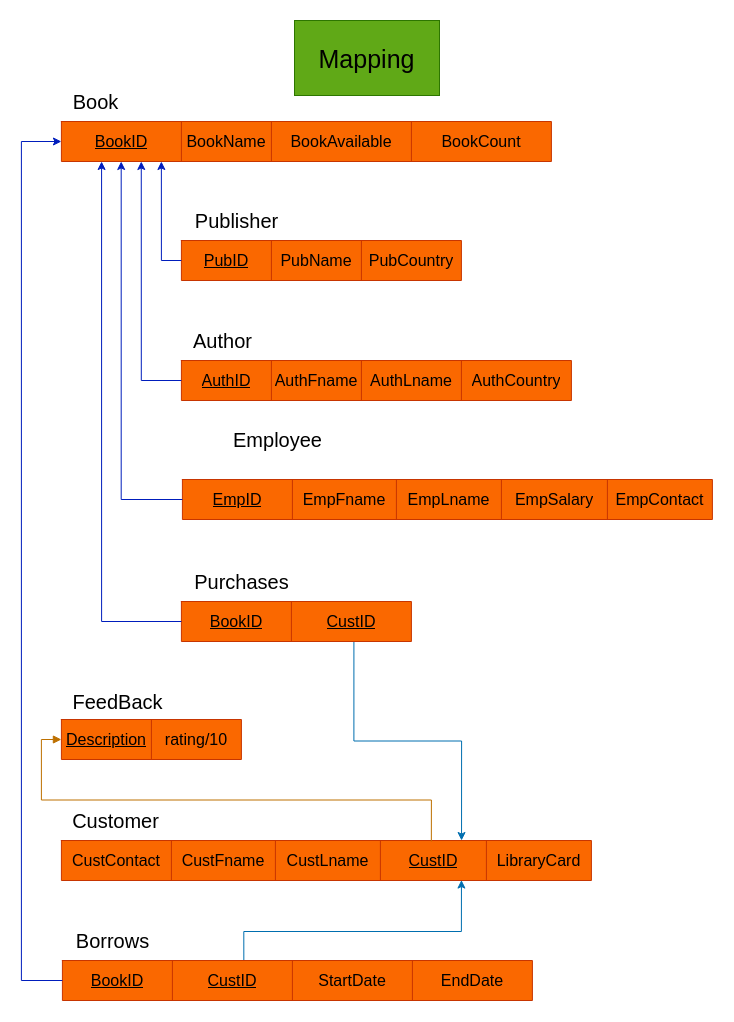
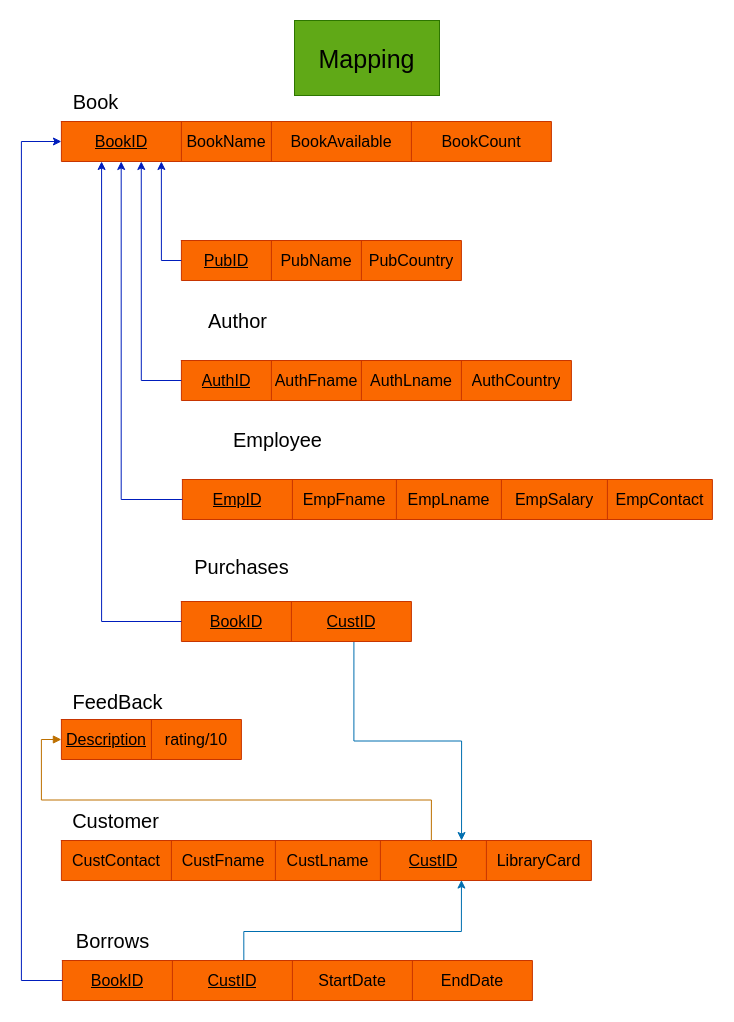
- <mxCell id="49" value="&lt;font style=&quot;font-size: 20px;&quot;&gt;Publisher&lt;/font&gt;" style="text;html=1;align=center;verticalAlign=middle;resizable=0;points=[];autosize=1;strokeColor=none;fillColor=none;" parent="1" vertex="1"><mxGeometry x="180.91" y="200" width="110" height="40" as="geometry" /></mxCell>
- <mxCell id="43" value="&lt;font style=&quot;font-size: 20px;&quot;&gt;Author&lt;/font&gt;" style="text;html=1;align=center;verticalAlign=middle;resizable=0;points=[];autosize=1;strokeColor=none;fillColor=none;" parent="1" vertex="1"><mxGeometry x="181.91" y="320" width="80" height="40" as="geometry" /></mxCell>
+ <mxCell id="43" value="&lt;font style=&quot;font-size: 20px;&quot;&gt;Author&lt;/font&gt;" style="text;html=1;align=center;verticalAlign=middle;resizable=0;points=[];autosize=1;strokeColor=none;fillColor=none;" parent="1" vertex="1"><mxGeometry x="196.91" y="300" width="80" height="40" as="geometry" /></mxCell>
- <mxCell id="23" value="&lt;font style=&quot;font-size: 20px;&quot;&gt;Purchases&lt;/font&gt;" style="text;html=1;align=center;verticalAlign=middle;resizable=0;points=[];autosize=1;strokeColor=none;fillColor=none;" parent="1" vertex="1"><mxGeometry x="180.91" y="561" width="120" height="40" as="geometry" /></mxCell>
+ <mxCell id="23" value="&lt;font style=&quot;font-size: 20px;&quot;&gt;Purchases&lt;/font&gt;" style="text;html=1;align=center;verticalAlign=middle;resizable=0;points=[];autosize=1;strokeColor=none;fillColor=none;" parent="1" vertex="1"><mxGeometry x="180.91" y="546" width="120" height="40" as="geometry" /></mxCell>
